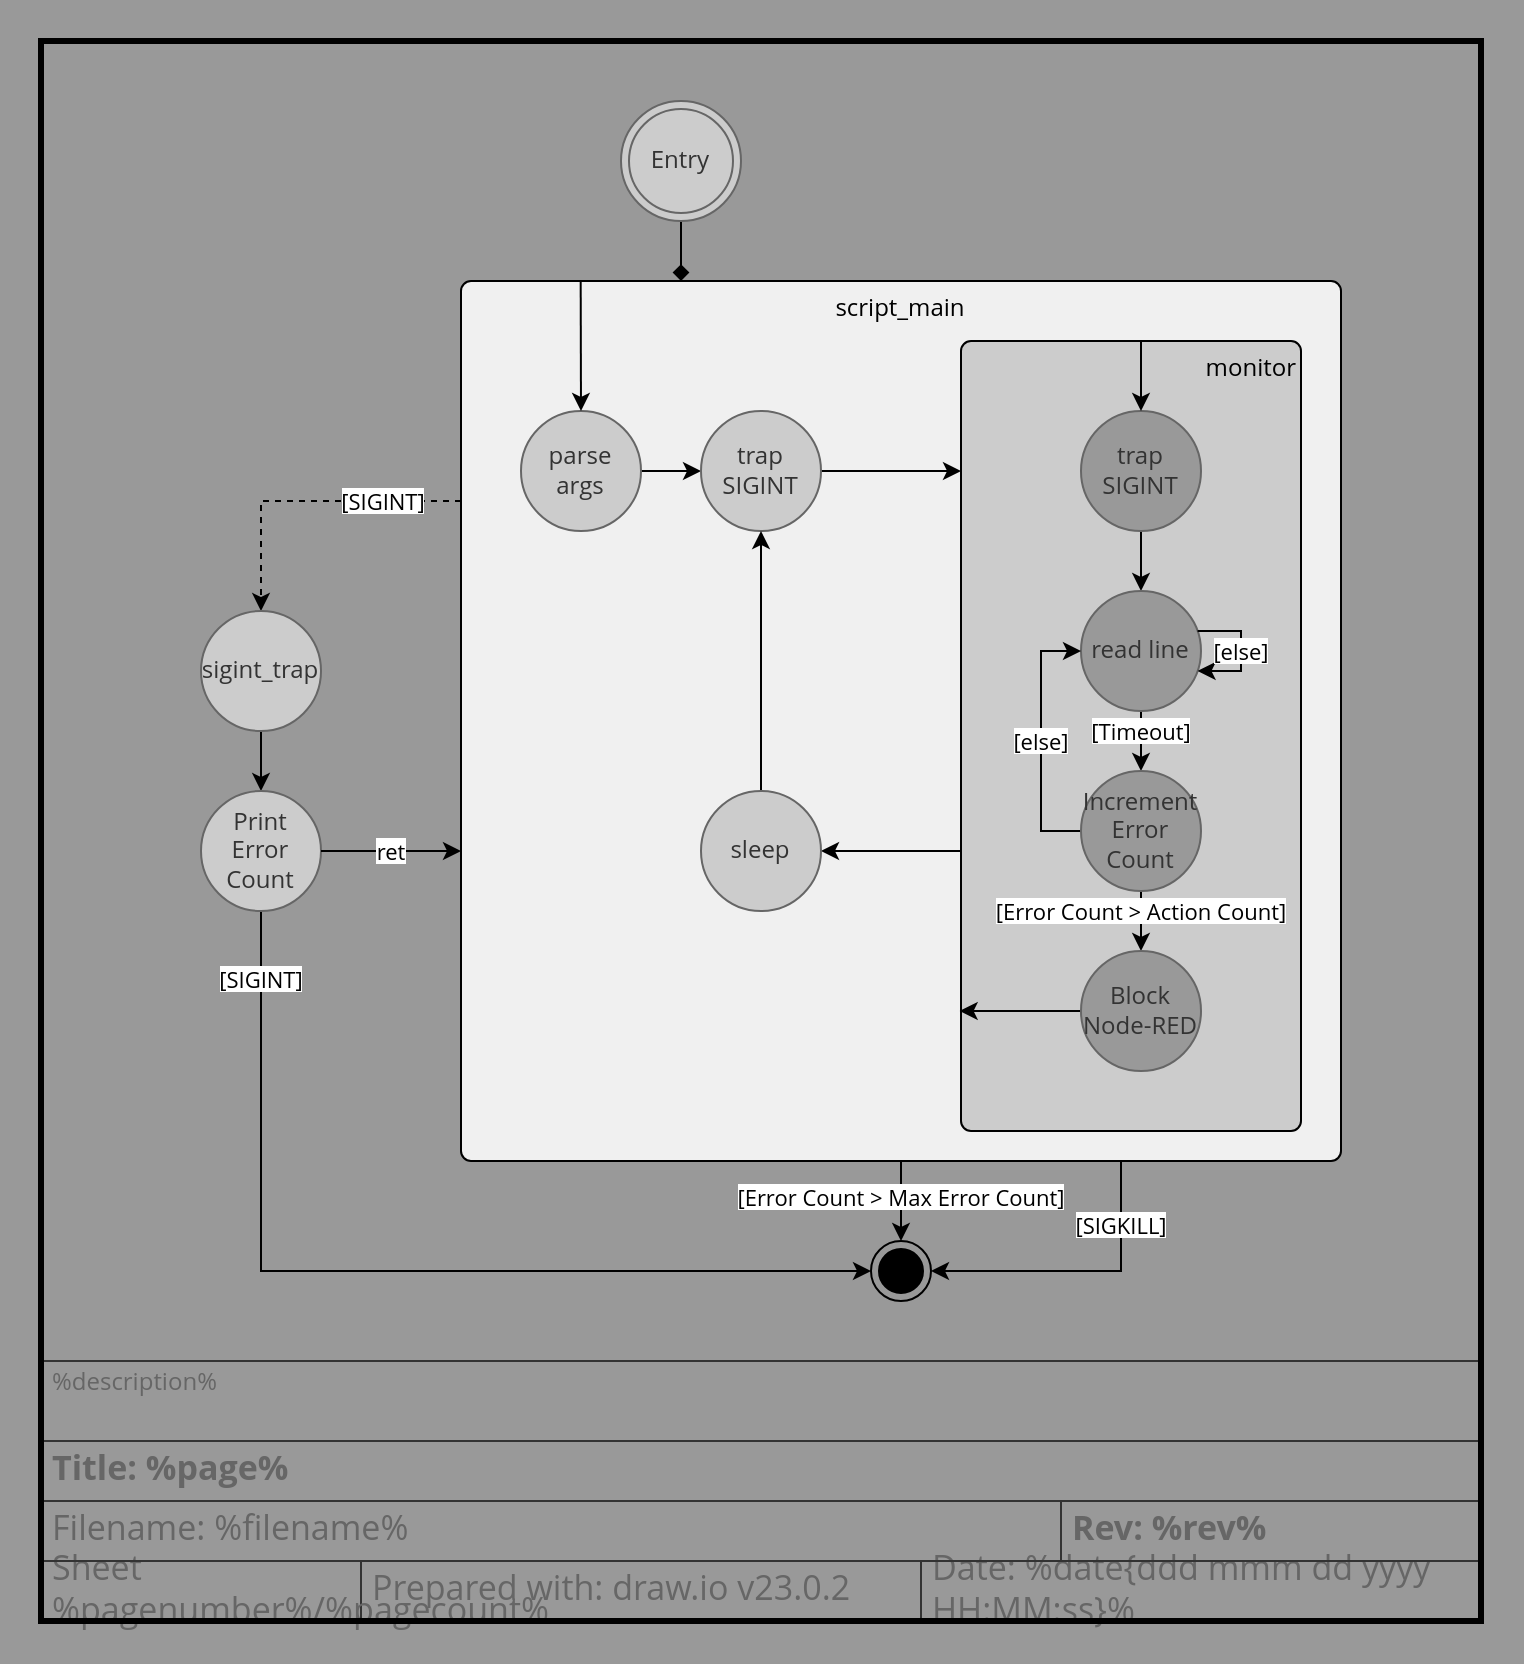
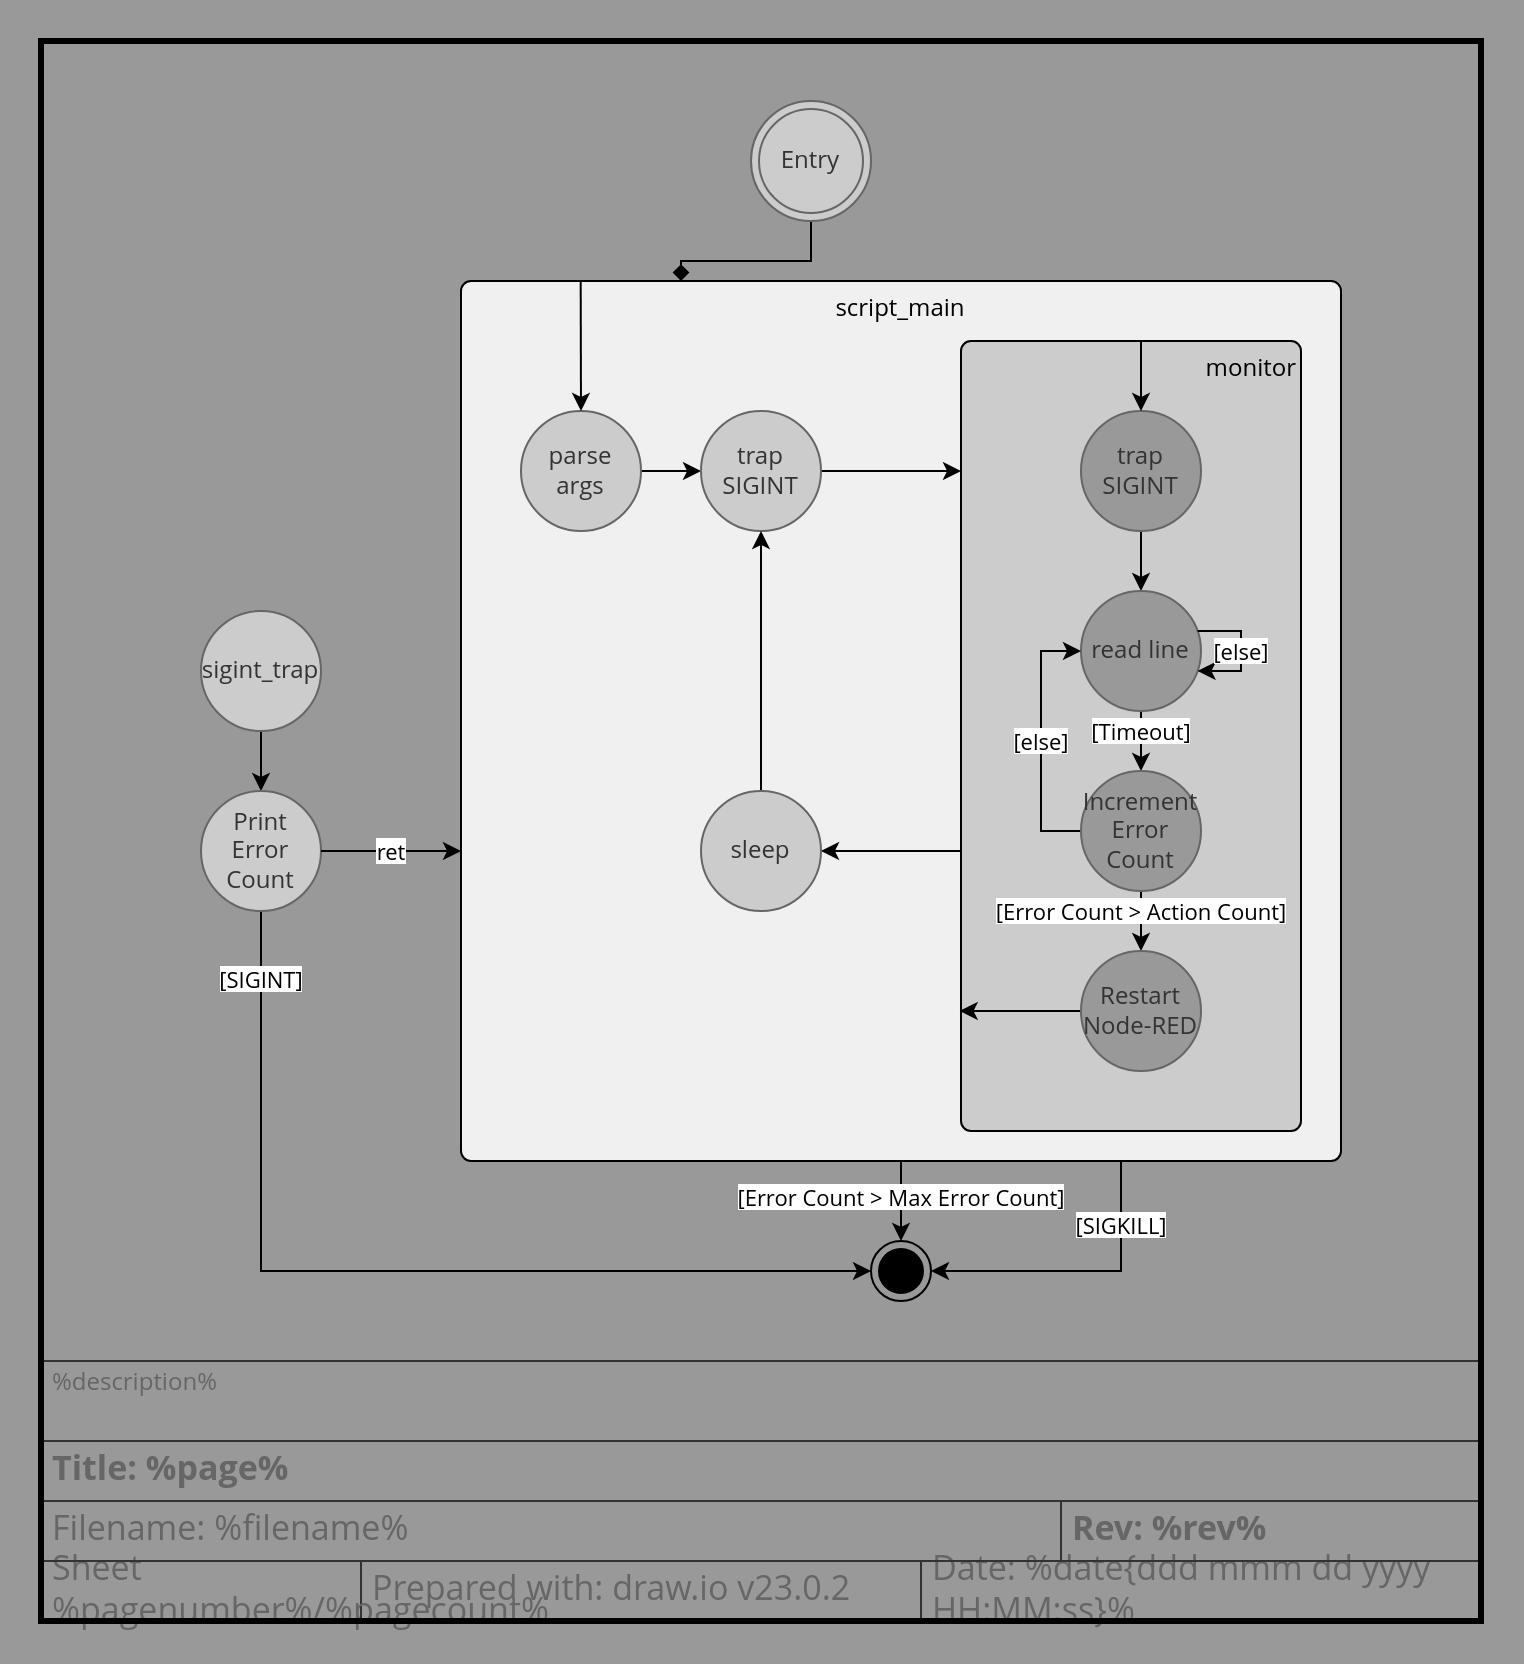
- <mxCell id="17" value="Entry" style="ellipse;shape=doubleEllipse;html=1;dashed=0;whiteSpace=wrap;aspect=fixed;fontFamily=Open Sans;fillColor=#CCCCCC;fontColor=#333333;strokeColor=#666666;" parent="11" vertex="1"><mxGeometry x="310" y="50" width="60" height="60" as="geometry" /></mxCell>
+ <mxCell id="17" value="Entry" style="ellipse;shape=doubleEllipse;html=1;dashed=0;whiteSpace=wrap;aspect=fixed;fontFamily=Open Sans;fillColor=#CCCCCC;fontColor=#333333;strokeColor=#666666;" parent="11" vertex="1"><mxGeometry x="375" y="50" width="60" height="60" as="geometry" /></mxCell>
- <mxCell id="13" value="[SIGINT]" style="edgeStyle=orthogonalEdgeStyle;rounded=0;orthogonalLoop=1;jettySize=auto;html=1;entryX=0.5;entryY=0;entryDx=0;entryDy=0;fontFamily=Open Sans;elbow=vertical;dashed=1;exitX=0;exitY=0.25;exitDx=0;exitDy=0;" edge="1" parent="11" source="15" target="40"><mxGeometry x="-0.5" relative="1" as="geometry"><Array as="points"><mxPoint x="130" y="250" /></Array><mxPoint as="offset" /></mxGeometry></mxCell>
- <mxCell id="37" value="Block Node-RED" style="shape=ellipse;html=1;dashed=0;whiteSpace=wrap;aspect=fixed;perimeter=ellipsePerimeter;fontFamily=Open Sans;fillColor=#999999;fontColor=#333333;strokeColor=#666666;" vertex="1" parent="11"><mxGeometry x="540" y="475" width="60" height="60" as="geometry" /></mxCell>
+ <mxCell id="37" value="Restart Node-RED" style="shape=ellipse;html=1;dashed=0;whiteSpace=wrap;aspect=fixed;perimeter=ellipsePerimeter;fontFamily=Open Sans;fillColor=#999999;fontColor=#333333;strokeColor=#666666;" vertex="1" parent="11"><mxGeometry x="540" y="475" width="60" height="60" as="geometry" /></mxCell>
